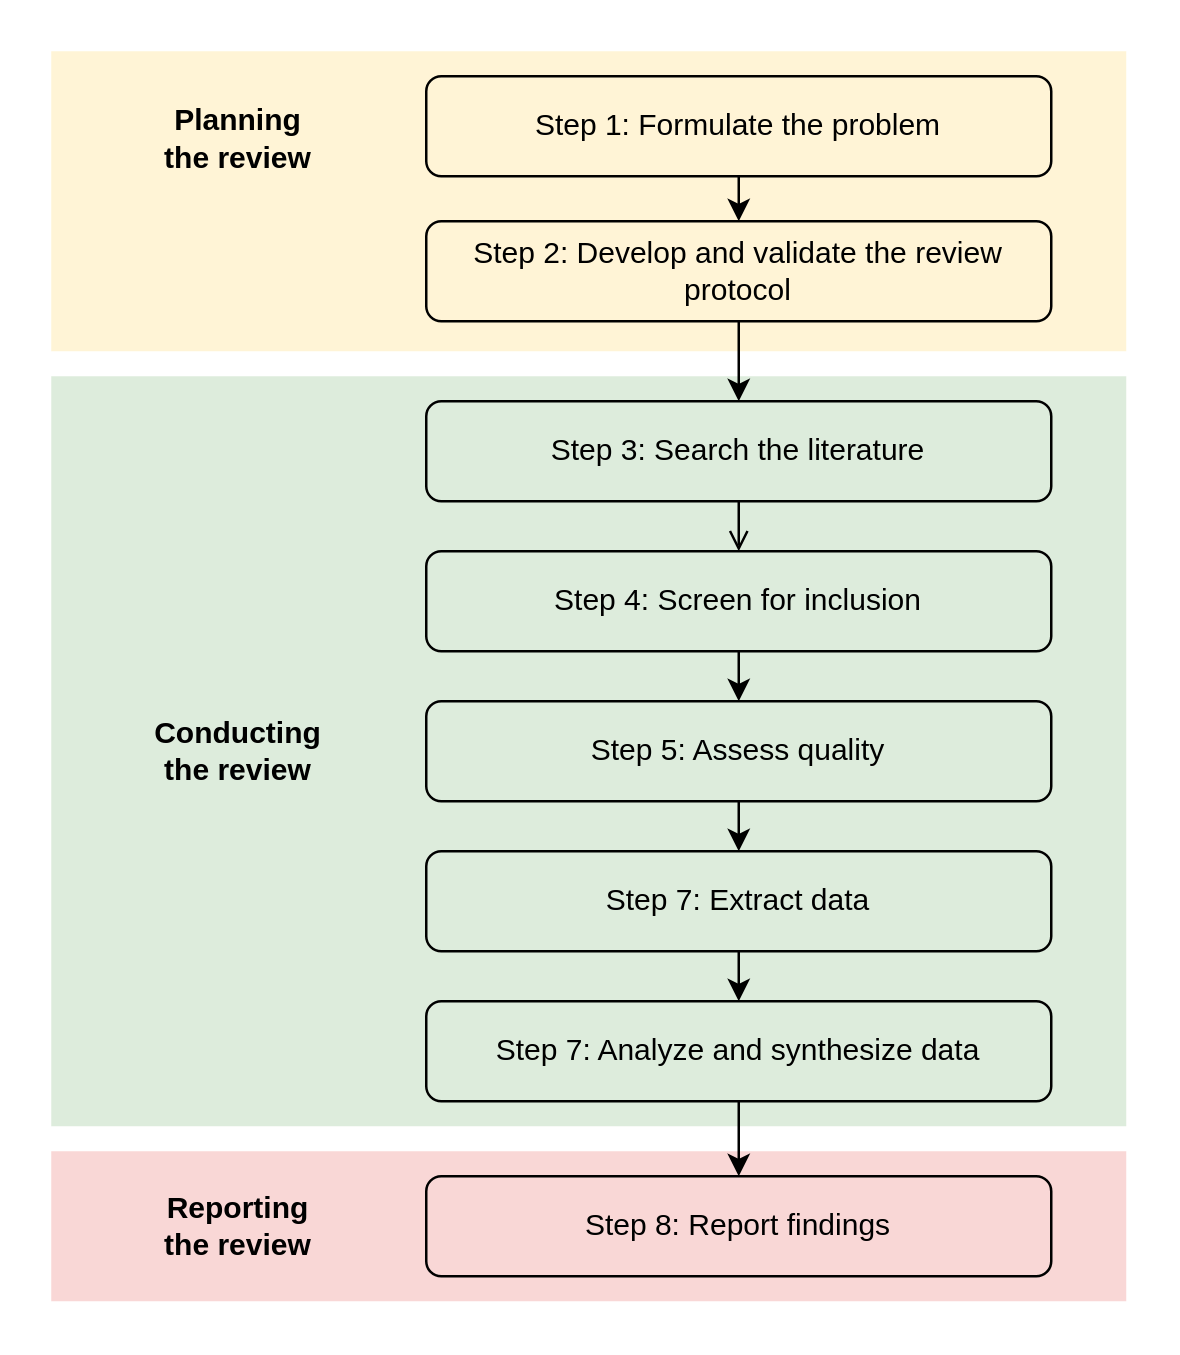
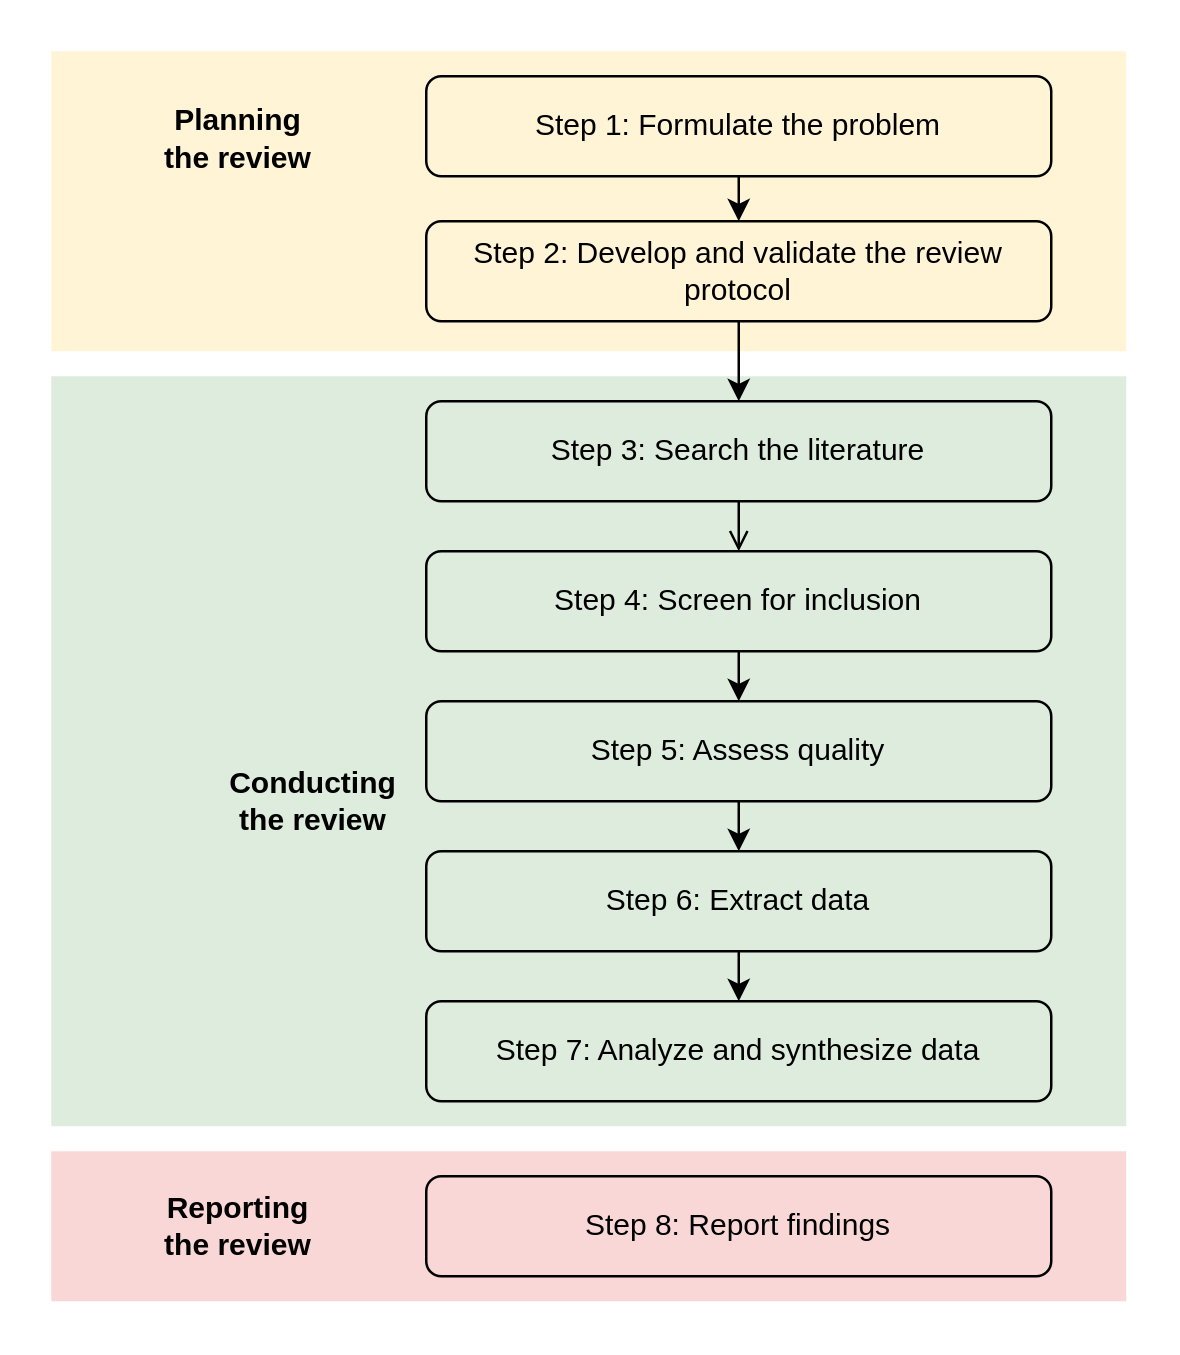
- <mxCell id="14" value="Conducting the review" style="text;html=1;align=center;verticalAlign=middle;whiteSpace=wrap;rounded=0;fontStyle=1" vertex="1" parent="1"><mxGeometry x="60" y="285" width="70" height="30" as="geometry" /></mxCell>
+ <mxCell id="14" value="Conducting the review" style="text;html=1;align=center;verticalAlign=middle;whiteSpace=wrap;rounded=0;fontStyle=1" vertex="1" parent="1"><mxGeometry x="90" y="305" width="70" height="30" as="geometry" /></mxCell>
- <mxCell id="18" value="Step 7: Extract data" style="rounded=1;whiteSpace=wrap;html=1;fillColor=none;" vertex="1" parent="1"><mxGeometry x="170" y="340" width="250" height="40" as="geometry" /></mxCell>
+ <mxCell id="18" value="Step 6: Extract data" style="rounded=1;whiteSpace=wrap;html=1;fillColor=none;" vertex="1" parent="1"><mxGeometry x="170" y="340" width="250" height="40" as="geometry" /></mxCell>
- <mxCell id="19" style="edgeStyle=orthogonalEdgeStyle;rounded=0;orthogonalLoop=1;jettySize=auto;html=1;exitX=0.5;exitY=1;exitDx=0;exitDy=0;entryX=0.5;entryY=0;entryDx=0;entryDy=0;" edge="1" parent="1" source="20" target="22"><mxGeometry relative="1" as="geometry"><mxPoint x="295" y="460" as="targetPoint" /></mxGeometry></mxCell>
